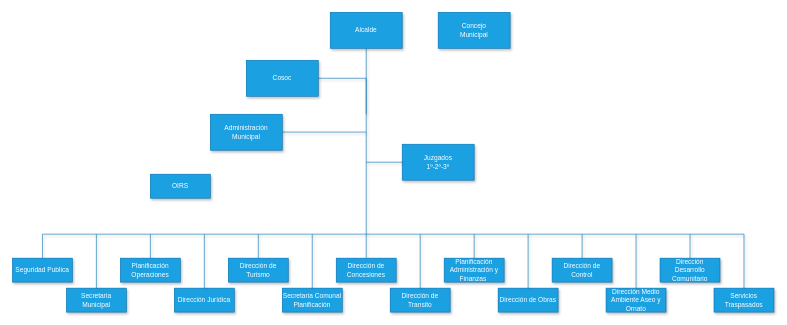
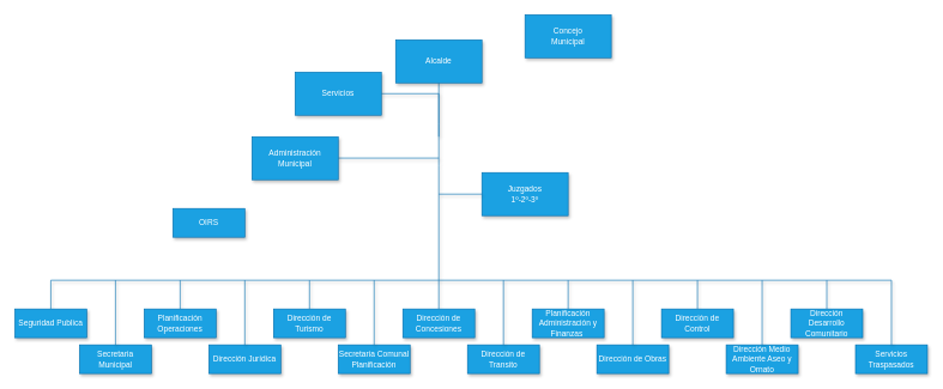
- <mxCell id="3" value="&lt;font style=&quot;font-size: 11px;&quot;&gt;Alcalde&lt;/font&gt;" style="id=rol_1;rounded=0;whiteSpace=wrap;html=1;movable=1;resizable=1;rotatable=1;deletable=1;editable=1;locked=0;connectable=1;fillColor=#1ba1e2;fontColor=#ffffff;strokeColor=light-dark(#006EAF, #8a8a8a);shadow=1;" parent="1" vertex="1"><mxGeometry x="550" y="20" width="120" height="60" as="geometry" /></mxCell>
+ <mxCell id="3" value="&lt;font style=&quot;font-size: 11px;&quot;&gt;Alcalde&lt;/font&gt;" style="id=rol_1;rounded=0;whiteSpace=wrap;html=1;movable=1;resizable=1;rotatable=1;deletable=1;editable=1;locked=0;connectable=1;fillColor=#1ba1e2;fontColor=#ffffff;strokeColor=light-dark(#006EAF, #8a8a8a);shadow=1;" parent="1" vertex="1"><mxGeometry x="550" y="55" width="120" height="60" as="geometry" /></mxCell>
- <mxCell id="6" value="&lt;font style=&quot;font-size: 11px;&quot;&gt;Cosoc&lt;/font&gt;" style="id=rol_3;rounded=0;whiteSpace=wrap;html=1;fillColor=#1ba1e2;fontColor=#ffffff;strokeColor=light-dark(#006EAF, #8a8a8a);shadow=1;" parent="1" vertex="1"><mxGeometry x="410" y="100" width="120" height="60" as="geometry" /></mxCell>
+ <mxCell id="6" value="&lt;font style=&quot;font-size: 11px;&quot;&gt;Servicios&lt;/font&gt;" style="id=rol_3;rounded=0;whiteSpace=wrap;html=1;fillColor=#1ba1e2;fontColor=#ffffff;strokeColor=light-dark(#006EAF, #8a8a8a);shadow=1;" parent="1" vertex="1"><mxGeometry x="410" y="100" width="120" height="60" as="geometry" /></mxCell>
- <mxCell id="12" value="&lt;font style=&quot;font-size: 11px;&quot;&gt;OIRS&lt;/font&gt;" style="id=rol_6;whiteSpace=wrap;html=1;rounded=0;fillColor=#1ba1e2;fontColor=#ffffff;strokeColor=light-dark(#006EAF, #8a8a8a);shadow=1;" parent="1" vertex="1"><mxGeometry x="250" y="290" width="100" height="40" as="geometry" /></mxCell>
+ <mxCell id="12" value="&lt;font style=&quot;font-size: 11px;&quot;&gt;OIRS&lt;/font&gt;" style="id=rol_6;whiteSpace=wrap;html=1;rounded=0;fillColor=#1ba1e2;fontColor=#ffffff;strokeColor=light-dark(#006EAF, #8a8a8a);shadow=1;" parent="1" vertex="1"><mxGeometry x="240" y="290" width="100" height="40" as="geometry" /></mxCell>
